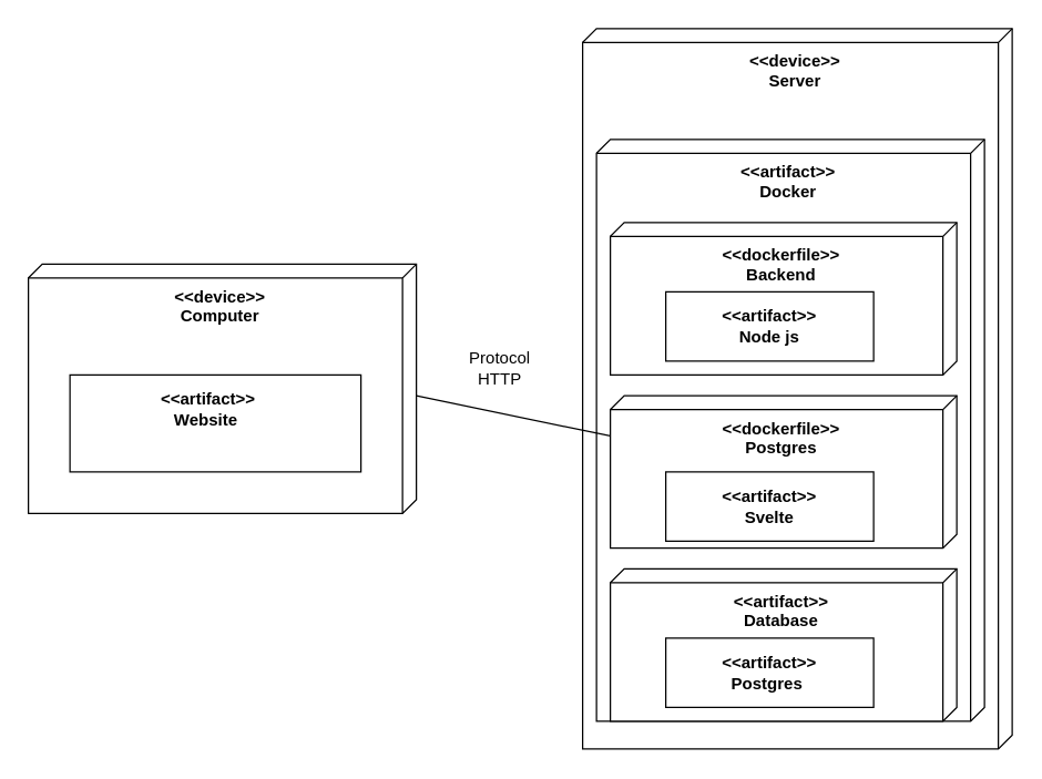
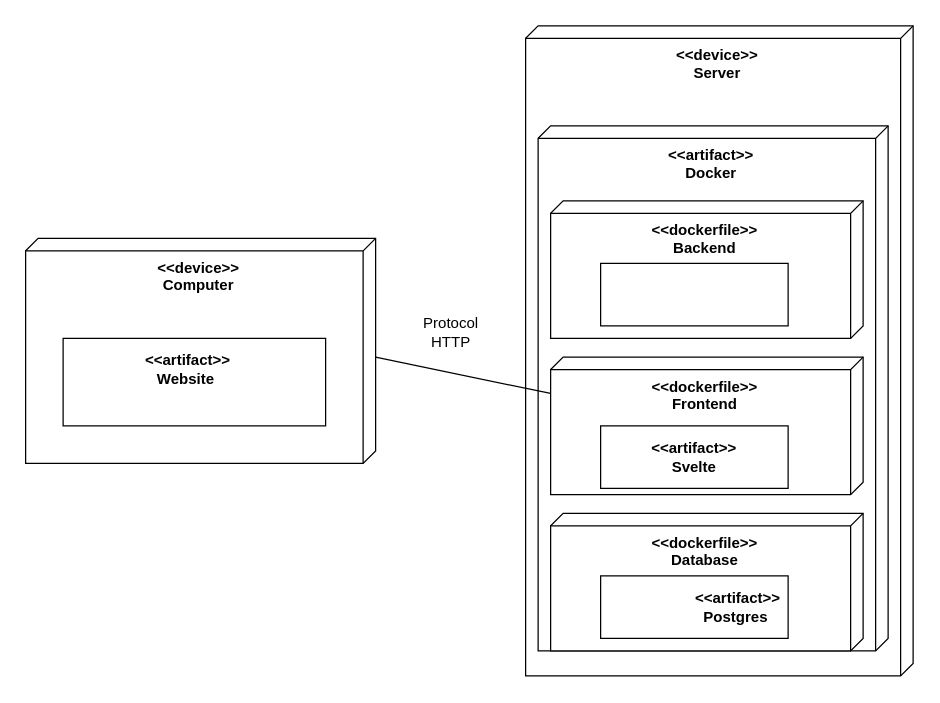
- <mxCell id="17" value="&amp;lt;&amp;lt;artifact&amp;gt;&amp;gt;&lt;br&gt;Node js" style="text;html=1;strokeColor=none;fillColor=none;align=center;verticalAlign=middle;whiteSpace=wrap;rounded=0;fontStyle=1" vertex="1" parent="1"><mxGeometry x="525" y="220" width="60" height="30" as="geometry" /></mxCell>
- <mxCell id="4" value="&lt;span style=&quot;font-weight: 700&quot;&gt;&amp;lt;&amp;lt;dockerfile&amp;gt;&amp;gt;&lt;/span&gt;&lt;br style=&quot;font-weight: 700&quot;&gt;&lt;b&gt;Postgres&lt;/b&gt;" style="verticalAlign=top;align=center;shape=cube;size=10;direction=south;html=1;boundedLbl=1;spacingLeft=5;" vertex="1" parent="2"><mxGeometry x="20" y="265" width="250" height="110" as="geometry" /></mxCell>
+ <mxCell id="4" value="&lt;span style=&quot;font-weight: 700&quot;&gt;&amp;lt;&amp;lt;dockerfile&amp;gt;&amp;gt;&lt;/span&gt;&lt;br style=&quot;font-weight: 700&quot;&gt;&lt;b&gt;Frontend&lt;/b&gt;" style="verticalAlign=top;align=center;shape=cube;size=10;direction=south;html=1;boundedLbl=1;spacingLeft=5;" vertex="1" parent="2"><mxGeometry x="20" y="265" width="250" height="110" as="geometry" /></mxCell>
- <mxCell id="5" value="&lt;span style=&quot;font-weight: 700&quot;&gt;&amp;lt;&amp;lt;artifact&amp;gt;&amp;gt;&lt;/span&gt;&lt;br style=&quot;font-weight: 700&quot;&gt;&lt;b&gt;Database&lt;/b&gt;" style="verticalAlign=top;align=center;shape=cube;size=10;direction=south;html=1;boundedLbl=1;spacingLeft=5;" vertex="1" parent="2"><mxGeometry x="20" y="390" width="250" height="110" as="geometry" /></mxCell>
+ <mxCell id="5" value="&lt;span style=&quot;font-weight: 700&quot;&gt;&amp;lt;&amp;lt;dockerfile&amp;gt;&amp;gt;&lt;/span&gt;&lt;br style=&quot;font-weight: 700&quot;&gt;&lt;b&gt;Database&lt;/b&gt;" style="verticalAlign=top;align=center;shape=cube;size=10;direction=south;html=1;boundedLbl=1;spacingLeft=5;" vertex="1" parent="2"><mxGeometry x="20" y="390" width="250" height="110" as="geometry" /></mxCell>
- <mxCell id="9" value="&amp;lt;&amp;lt;artifact&amp;gt;&amp;gt;&lt;br&gt;Postgres&amp;nbsp;" style="text;html=1;strokeColor=none;fillColor=none;align=center;verticalAlign=middle;whiteSpace=wrap;rounded=0;fontStyle=1" vertex="1" parent="2"><mxGeometry x="105" y="450" width="60" height="30" as="geometry" /></mxCell>
+ <mxCell id="9" value="&amp;lt;&amp;lt;artifact&amp;gt;&amp;gt;&lt;br&gt;Postgres&amp;nbsp;" style="text;html=1;strokeColor=none;fillColor=none;align=center;verticalAlign=middle;whiteSpace=wrap;rounded=0;fontStyle=1" vertex="1" parent="2"><mxGeometry x="140" y="450" width="60" height="30" as="geometry" /></mxCell>
